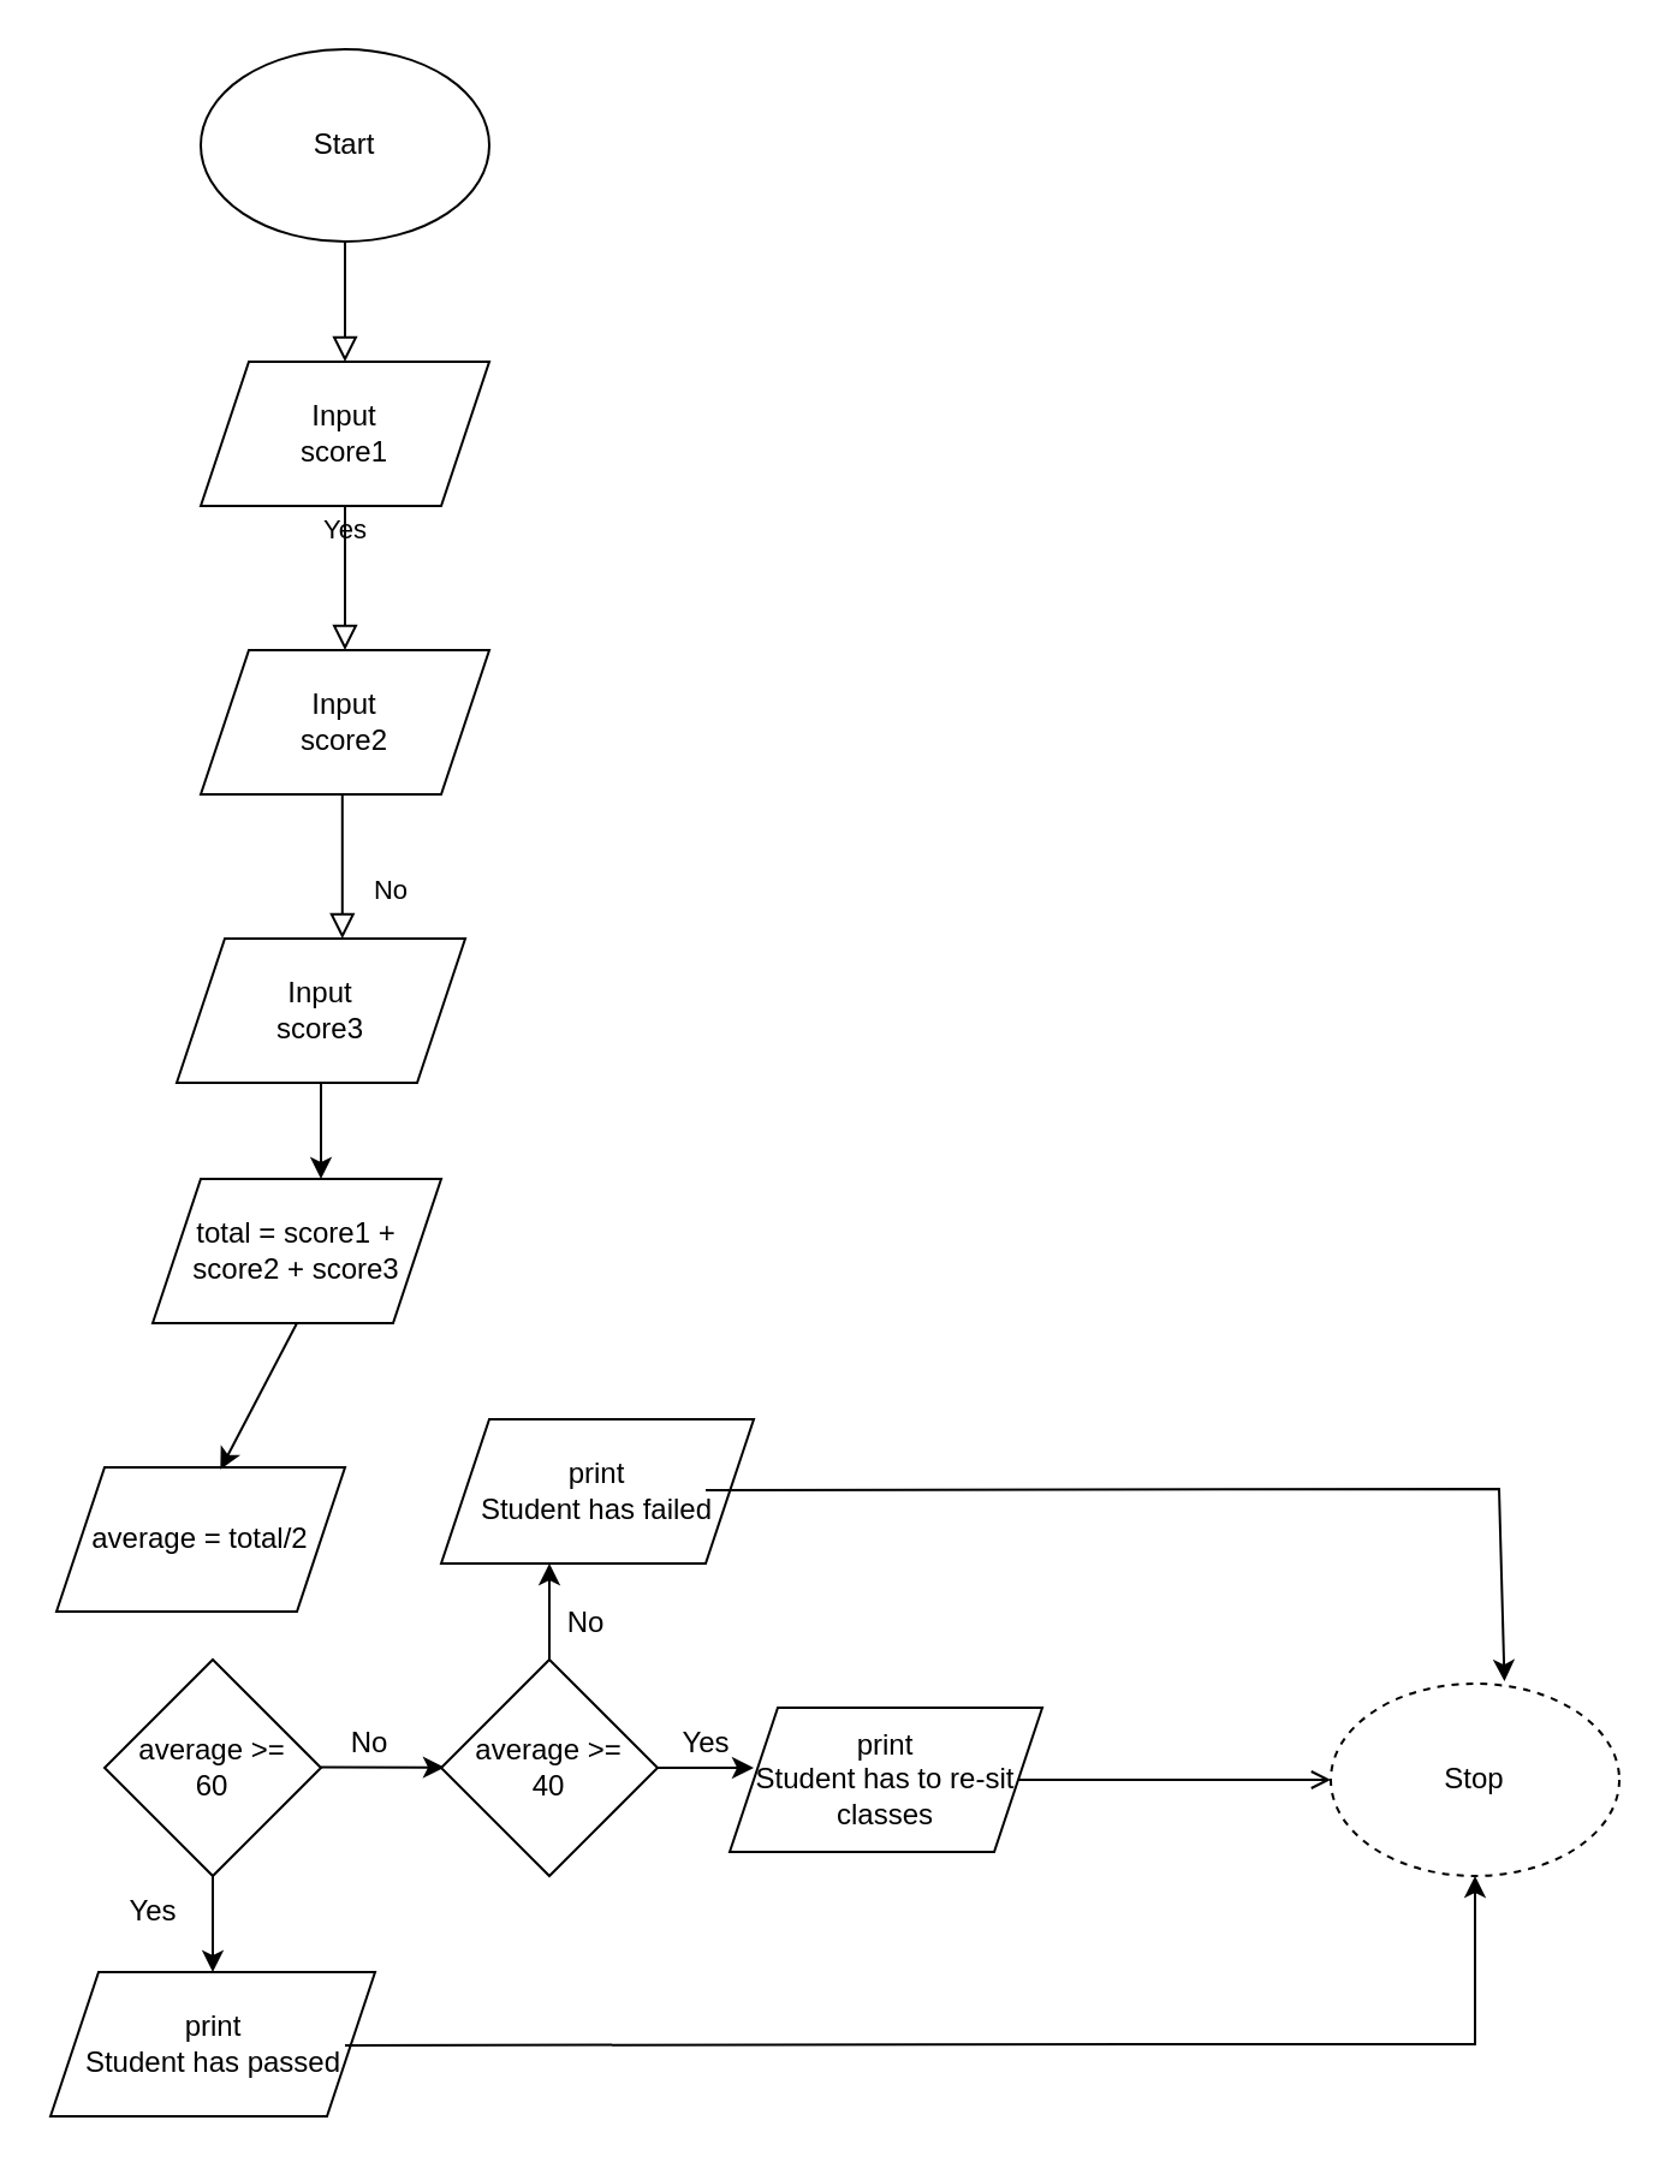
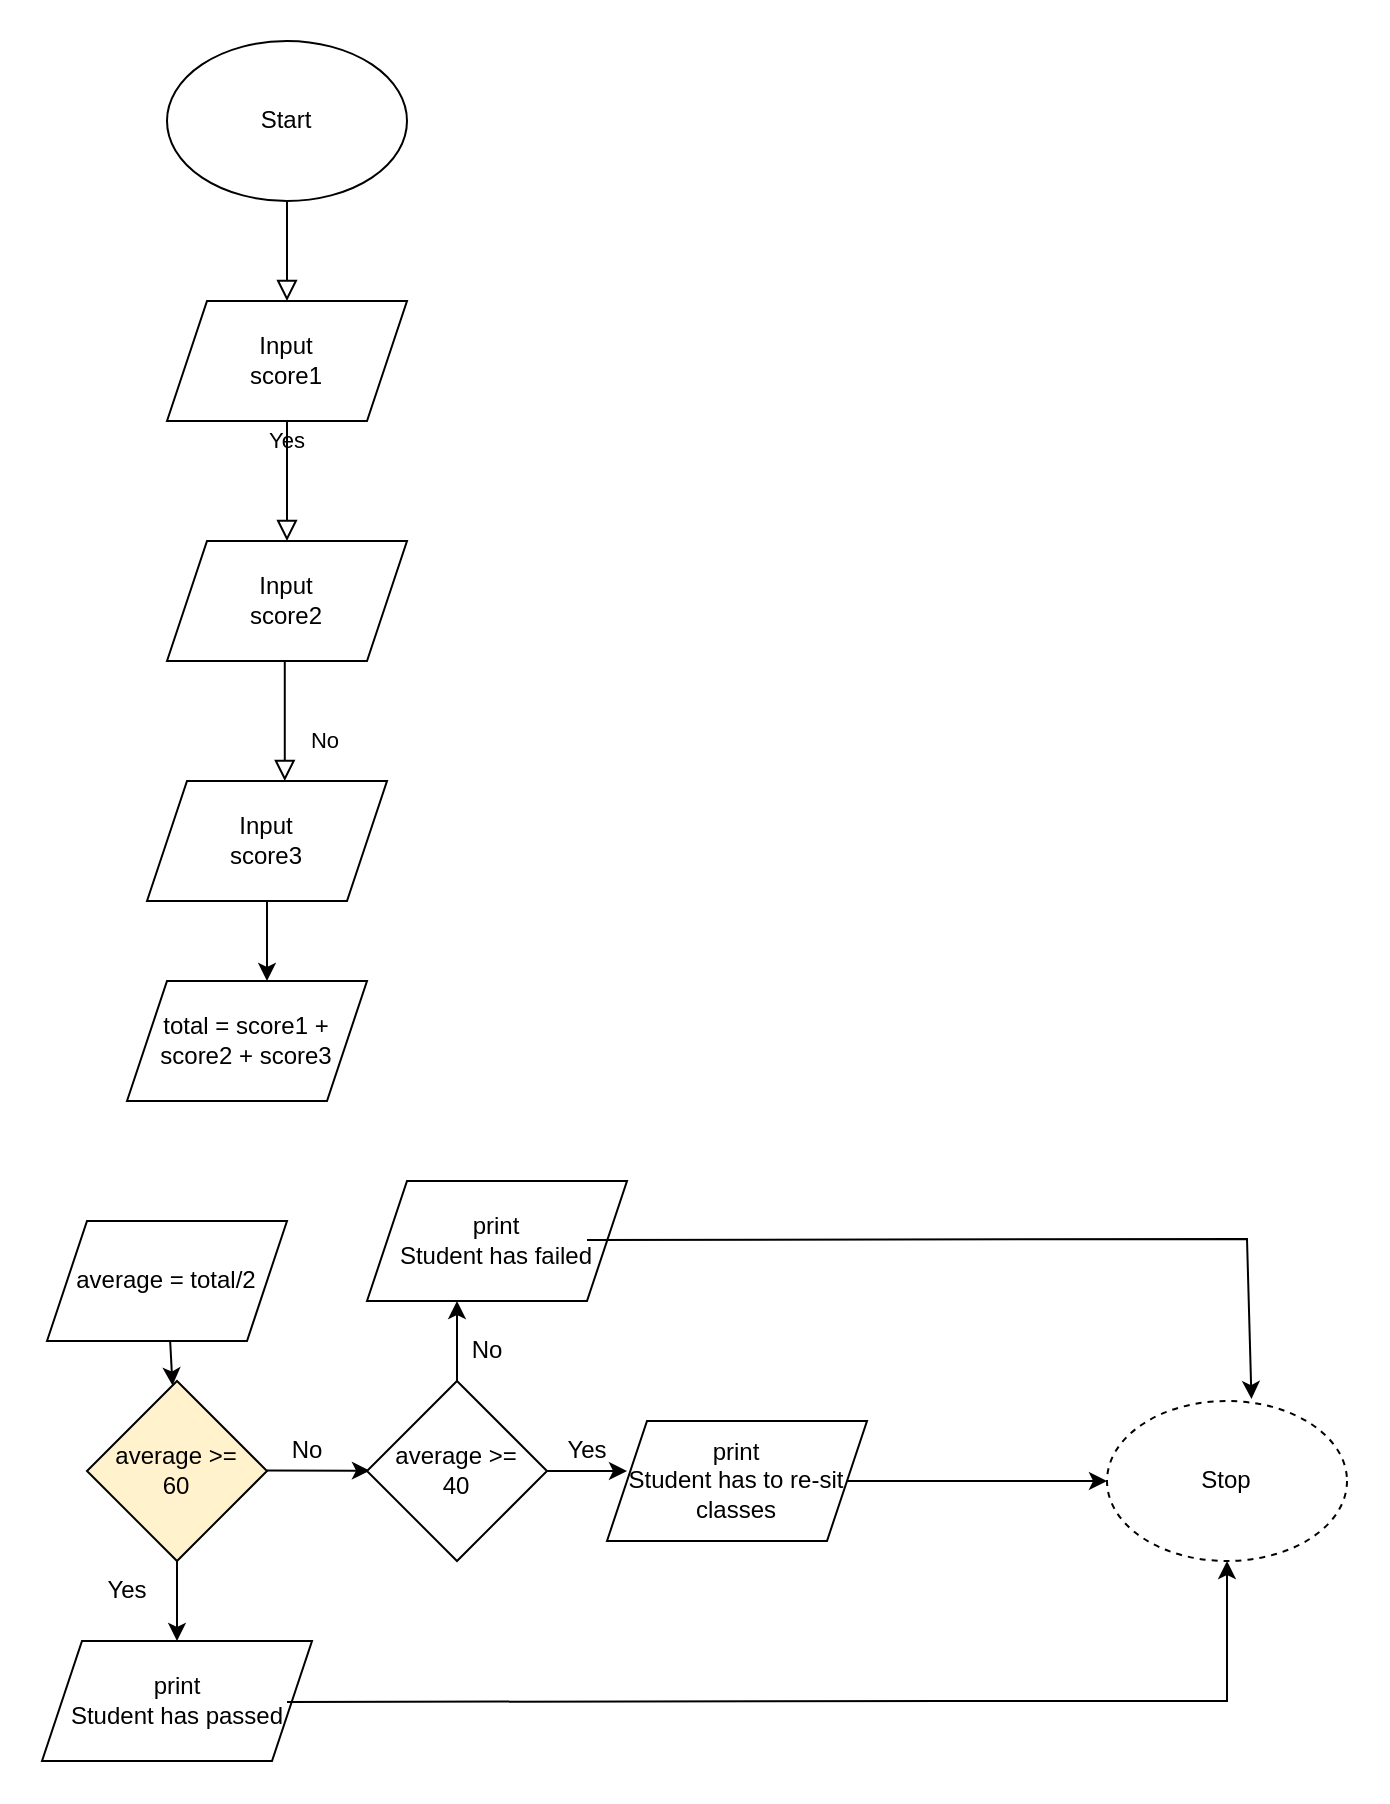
- <mxCell id="12" value="" style="endArrow=classic;html=1;rounded=0;exitX=0.5;exitY=1;exitDx=0;exitDy=0;entryX=0.568;entryY=0.015;entryDx=0;entryDy=0;entryPerimeter=0;labelBackgroundColor=none;fontColor=default;" edge="1" parent="1" source="9" target="11"><mxGeometry width="50" height="50" relative="1" as="geometry"><mxPoint x="213" y="610" as="sourcePoint" /><mxPoint x="263" y="560" as="targetPoint" /></mxGeometry></mxCell>
+ <mxCell id="13" value="" style="endArrow=classic;html=1;rounded=0;labelBackgroundColor=none;fontColor=default;" edge="1" parent="1" source="11" target="14"><mxGeometry width="50" height="50" relative="1" as="geometry"><mxPoint x="213" y="660" as="sourcePoint" /><mxPoint x="83" y="720" as="targetPoint" /></mxGeometry></mxCell>
- <mxCell id="14" value="average &amp;gt;= &lt;br&gt;60" style="rhombus;whiteSpace=wrap;html=1;labelBackgroundColor=none;" vertex="1" parent="1"><mxGeometry x="43" y="690" width="90" height="90" as="geometry" /></mxCell>
+ <mxCell id="14" value="average &amp;gt;= &lt;br&gt;60" style="rhombus;whiteSpace=wrap;html=1;labelBackgroundColor=none;fillColor=#fff2cc;" vertex="1" parent="1"><mxGeometry x="43" y="690" width="90" height="90" as="geometry" /></mxCell>
- <mxCell id="28" value="" style="endArrow=open;html=1;rounded=0;exitX=1;exitY=0.5;exitDx=0;exitDy=0;entryX=0;entryY=0.5;entryDx=0;entryDy=0;labelBackgroundColor=none;fontColor=default;" edge="1" parent="1" source="26" target="27"><mxGeometry width="50" height="50" relative="1" as="geometry"><mxPoint x="423" y="810" as="sourcePoint" /><mxPoint x="473" y="760" as="targetPoint" /></mxGeometry></mxCell>
+ <mxCell id="28" value="" style="endArrow=classic;html=1;rounded=0;exitX=1;exitY=0.5;exitDx=0;exitDy=0;entryX=0;entryY=0.5;entryDx=0;entryDy=0;labelBackgroundColor=none;fontColor=default;" edge="1" parent="1" source="26" target="27"><mxGeometry width="50" height="50" relative="1" as="geometry"><mxPoint x="423" y="810" as="sourcePoint" /><mxPoint x="473" y="760" as="targetPoint" /></mxGeometry></mxCell>
